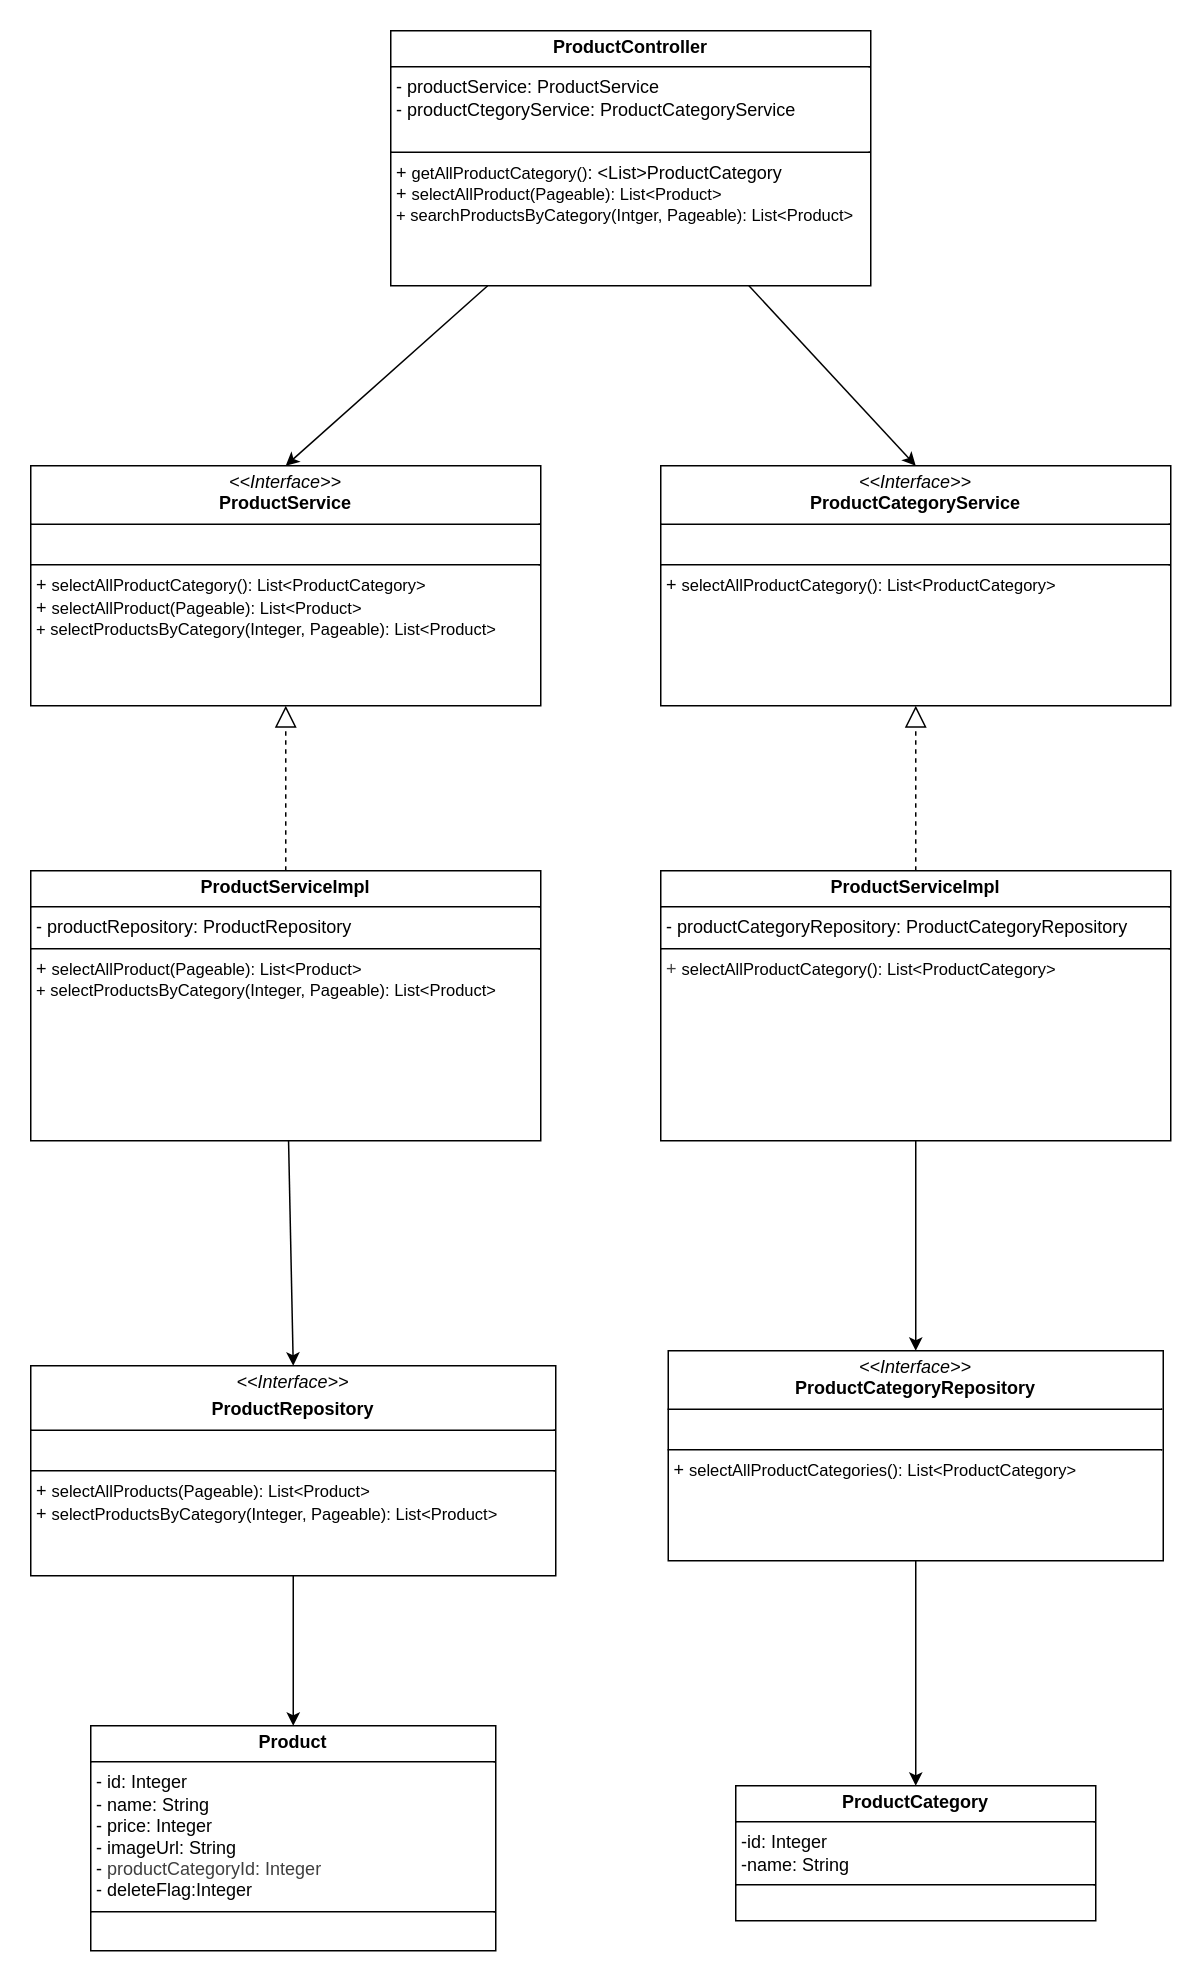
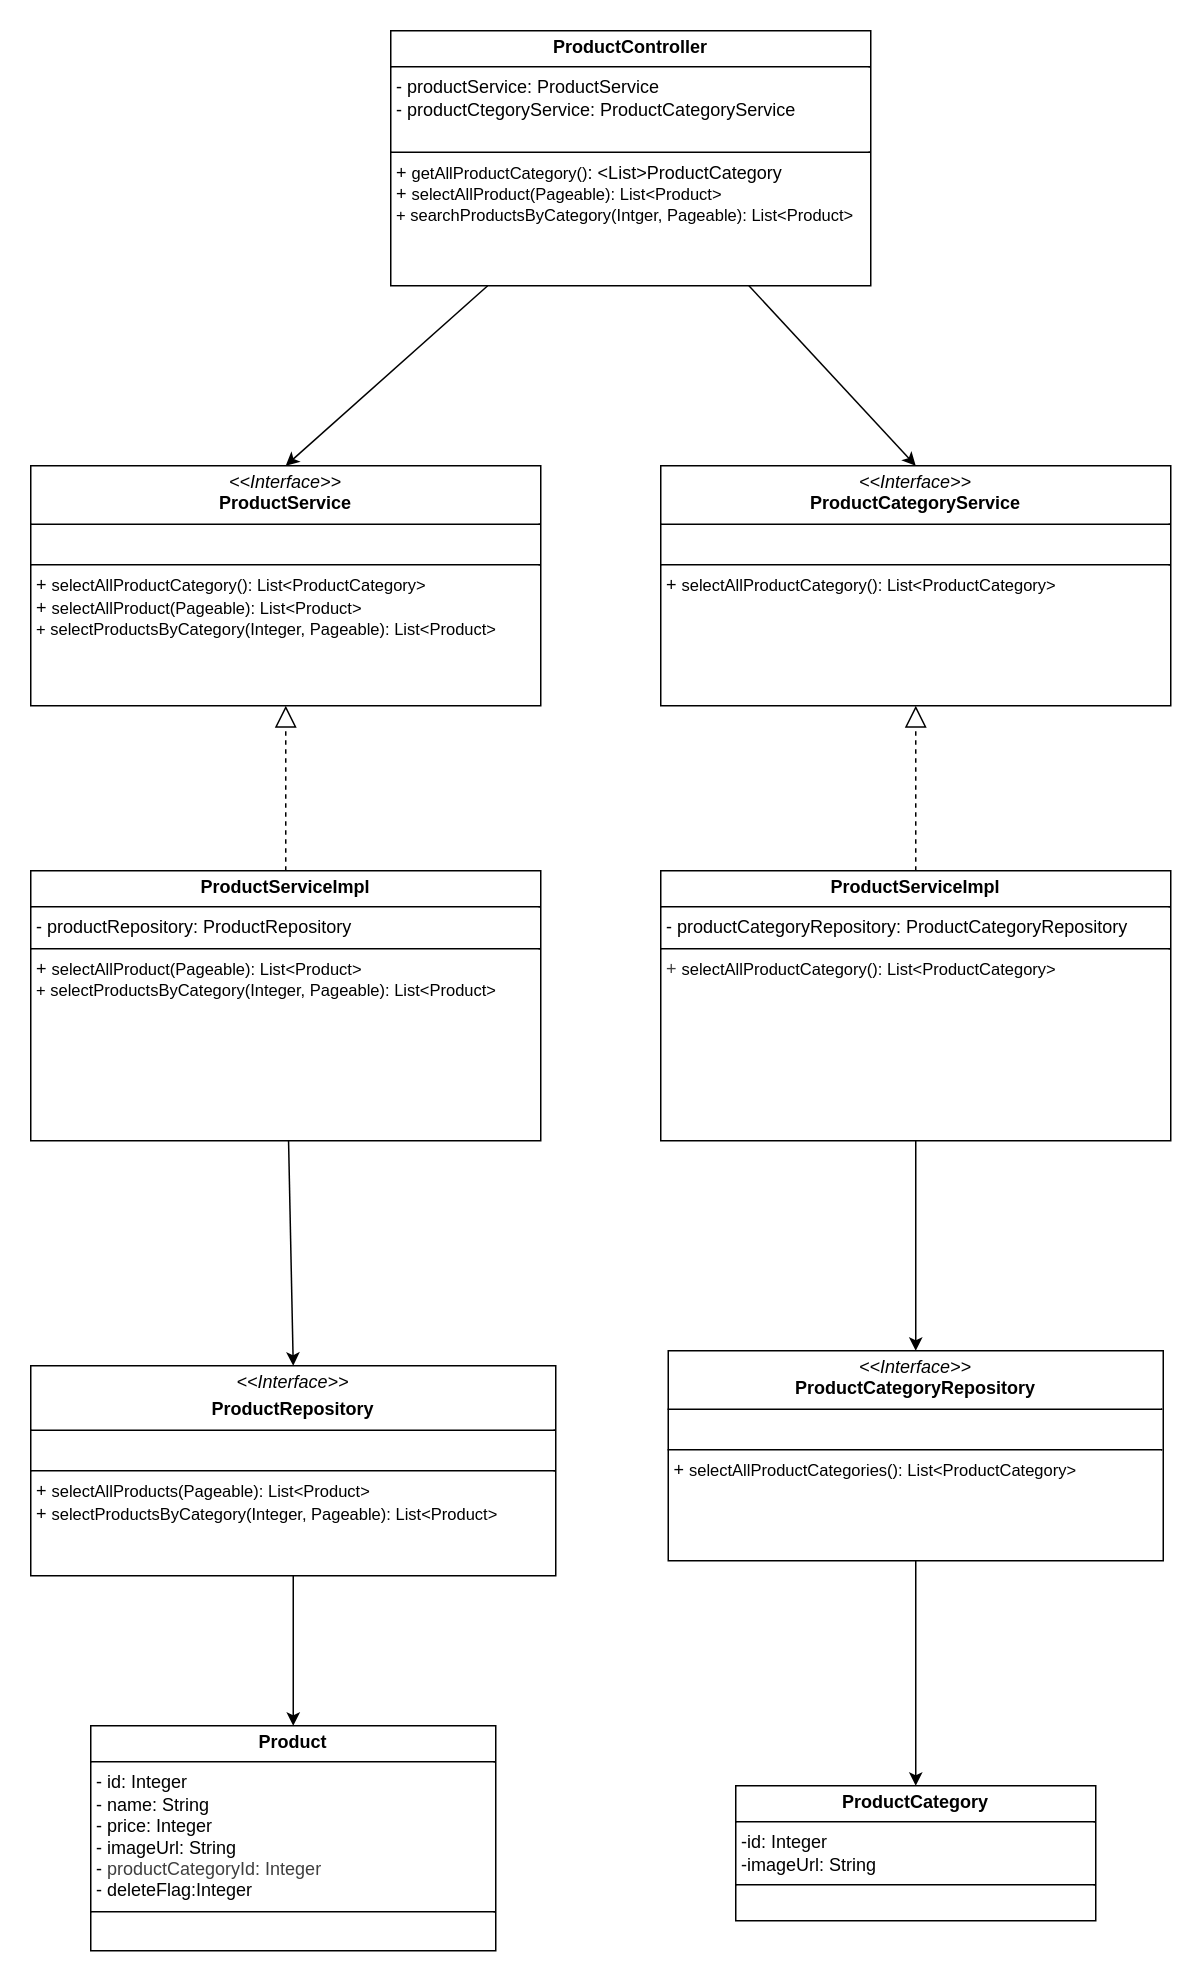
- <mxCell id="14" value="&lt;p style=&quot;margin:0px;margin-top:4px;text-align:center;&quot;&gt;&lt;b&gt;ProductCategory&lt;/b&gt;&lt;/p&gt;&lt;hr size=&quot;1&quot; style=&quot;border-style:solid;&quot;&gt;&lt;p style=&quot;margin:0px;margin-left:4px;&quot;&gt;-id: Integer&lt;/p&gt;&lt;p style=&quot;margin:0px;margin-left:4px;&quot;&gt;-name: String&lt;/p&gt;&lt;hr size=&quot;1&quot; style=&quot;border-style:solid;&quot;&gt;&lt;p style=&quot;margin:0px;margin-left:4px;&quot;&gt;&lt;br&gt;&lt;/p&gt;" style="verticalAlign=top;align=left;overflow=fill;html=1;whiteSpace=wrap;" parent="1" vertex="1"><mxGeometry x="490" y="1190" width="240" height="90" as="geometry" /></mxCell>
+ <mxCell id="14" value="&lt;p style=&quot;margin:0px;margin-top:4px;text-align:center;&quot;&gt;&lt;b&gt;ProductCategory&lt;/b&gt;&lt;/p&gt;&lt;hr size=&quot;1&quot; style=&quot;border-style:solid;&quot;&gt;&lt;p style=&quot;margin:0px;margin-left:4px;&quot;&gt;-id: Integer&lt;/p&gt;&lt;p style=&quot;margin:0px;margin-left:4px;&quot;&gt;-imageUrl: String&lt;/p&gt;&lt;hr size=&quot;1&quot; style=&quot;border-style:solid;&quot;&gt;&lt;p style=&quot;margin:0px;margin-left:4px;&quot;&gt;&lt;br&gt;&lt;/p&gt;" style="verticalAlign=top;align=left;overflow=fill;html=1;whiteSpace=wrap;" parent="1" vertex="1"><mxGeometry x="490" y="1190" width="240" height="90" as="geometry" /></mxCell>
